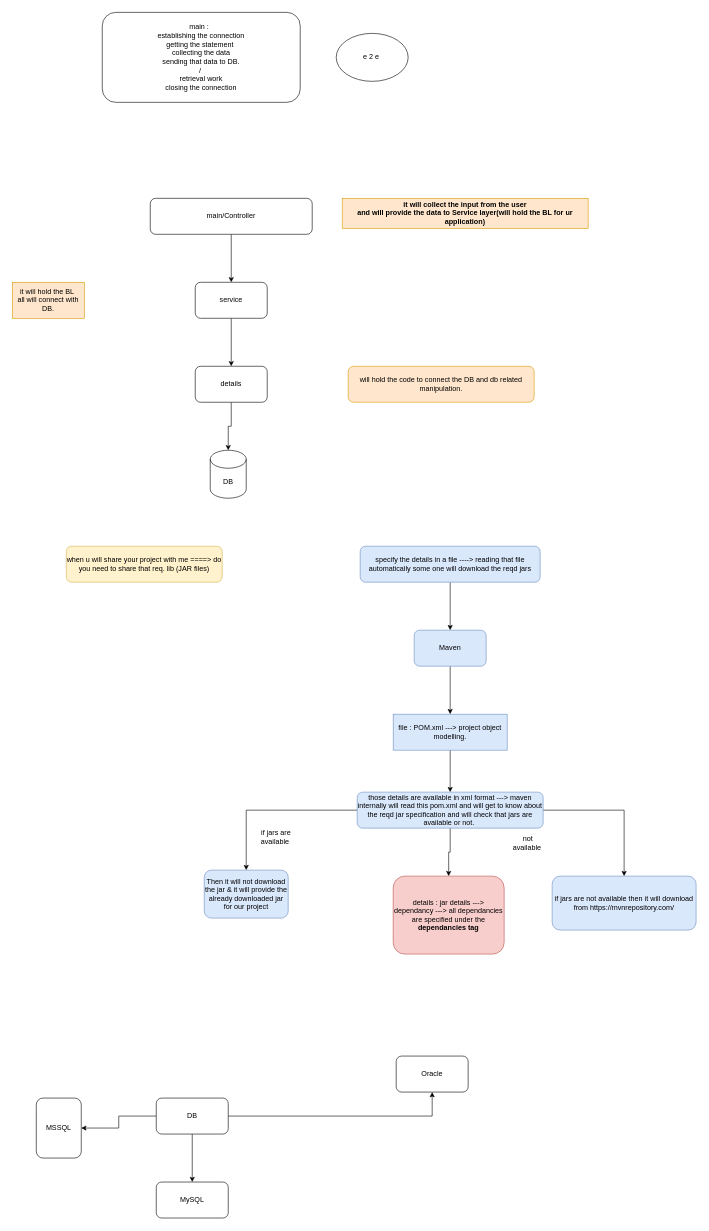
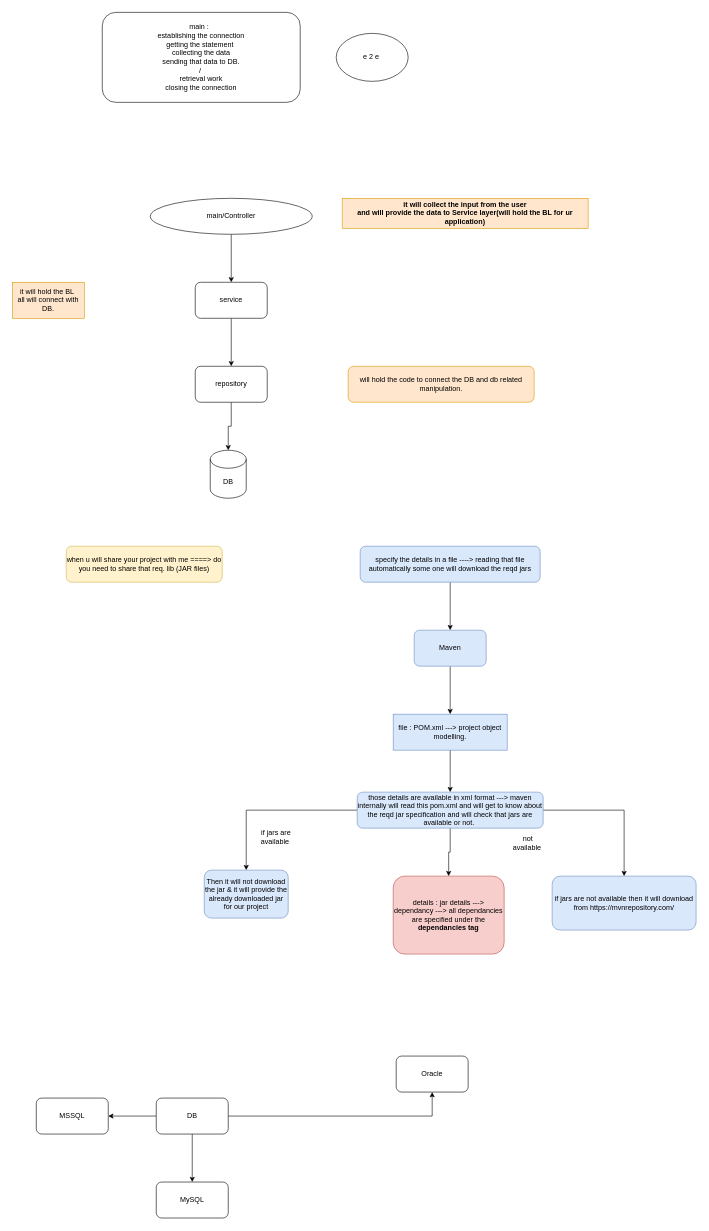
- <mxCell id="5" value="main/Controller" style="rounded=1;whiteSpace=wrap;html=1;" vertex="1" parent="1"><mxGeometry x="250" y="330" width="270" height="60" as="geometry" /></mxCell>
+ <mxCell id="5" value="main/Controller" style="ellipse;whiteSpace=wrap;html=1;" vertex="1" parent="1"><mxGeometry x="250" y="330" width="270" height="60" as="geometry" /></mxCell>
- <mxCell id="9" value="details" style="whiteSpace=wrap;html=1;rounded=1;" vertex="1" parent="1"><mxGeometry x="325" y="610" width="120" height="60" as="geometry" /></mxCell>
+ <mxCell id="9" value="repository" style="whiteSpace=wrap;html=1;rounded=1;" vertex="1" parent="1"><mxGeometry x="325" y="610" width="120" height="60" as="geometry" /></mxCell>
- <mxCell id="36" value="MSSQL" style="whiteSpace=wrap;html=1;rounded=1;" vertex="1" parent="1"><mxGeometry x="60" y="1830" width="75" height="100" as="geometry" /></mxCell>
+ <mxCell id="36" value="MSSQL" style="whiteSpace=wrap;html=1;rounded=1;" vertex="1" parent="1"><mxGeometry x="60" y="1830" width="120" height="60" as="geometry" /></mxCell>
